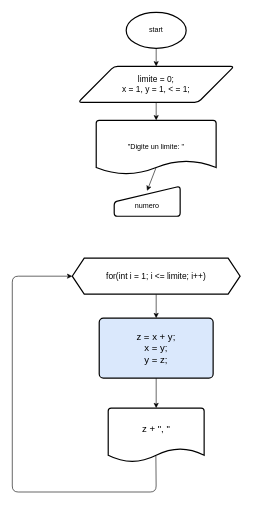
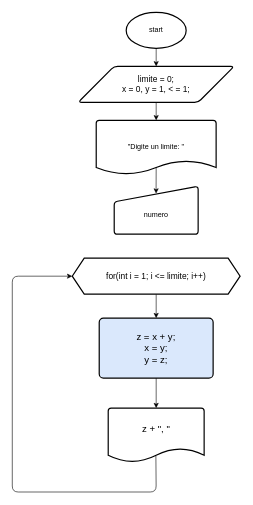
- <mxCell id="3" value="limite = 0;&lt;div&gt;x = 1, y = 1, &amp;lt; = 1;&lt;/div&gt;" style="shape=parallelogram;html=1;strokeWidth=2;perimeter=parallelogramPerimeter;whiteSpace=wrap;rounded=1;arcSize=12;size=0.23;fontSize=14;" parent="1" vertex="1"><mxGeometry x="130" y="110" width="260" height="60" as="geometry" /></mxCell>
+ <mxCell id="3" value="limite = 0;&lt;div&gt;x = 0, y = 1, &amp;lt; = 1;&lt;/div&gt;" style="shape=parallelogram;html=1;strokeWidth=2;perimeter=parallelogramPerimeter;whiteSpace=wrap;rounded=1;arcSize=12;size=0.23;fontSize=14;" parent="1" vertex="1"><mxGeometry x="130" y="110" width="260" height="60" as="geometry" /></mxCell>
- <mxCell id="7" value="&lt;div&gt;&lt;br&gt;&lt;/div&gt;&lt;div&gt;numero&lt;/div&gt;" style="html=1;strokeWidth=2;shape=manualInput;whiteSpace=wrap;rounded=1;size=26;arcSize=11;" vertex="1" parent="1"><mxGeometry x="190" y="310" width="110" height="50" as="geometry" /></mxCell>
+ <mxCell id="7" value="&lt;div&gt;&lt;br&gt;&lt;/div&gt;&lt;div&gt;numero&lt;/div&gt;" style="html=1;strokeWidth=2;shape=manualInput;whiteSpace=wrap;rounded=1;size=26;arcSize=11;" vertex="1" parent="1"><mxGeometry x="190" y="310" width="140" height="80" as="geometry" /></mxCell>
